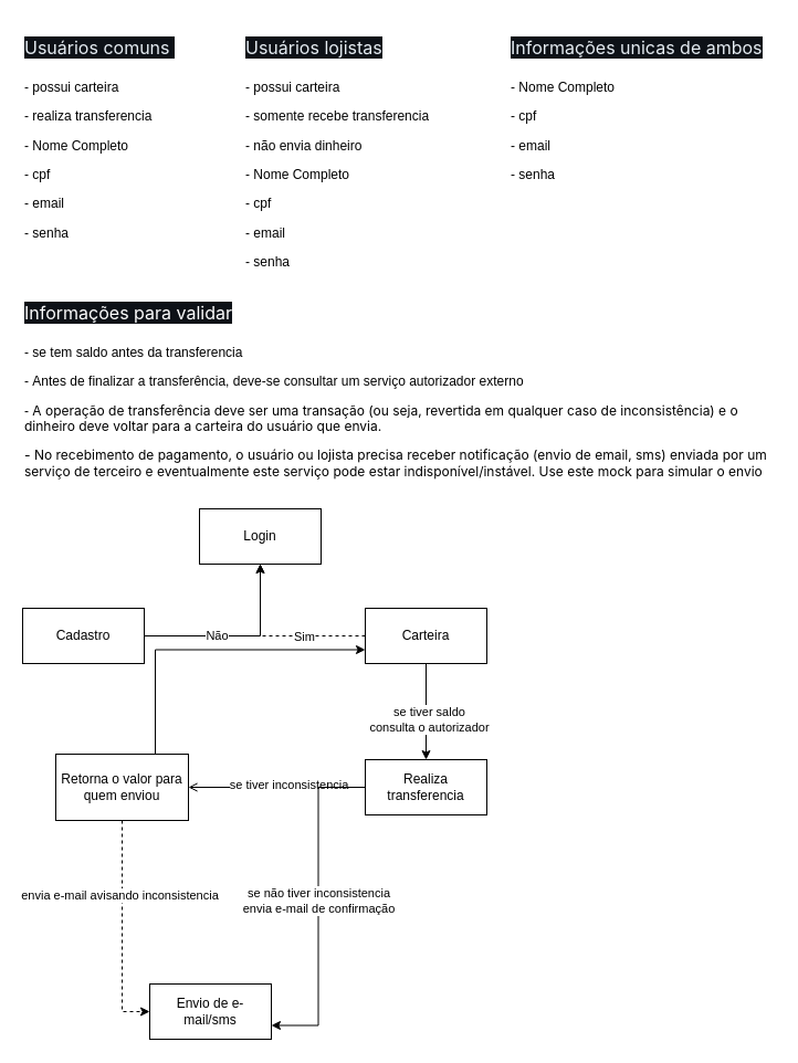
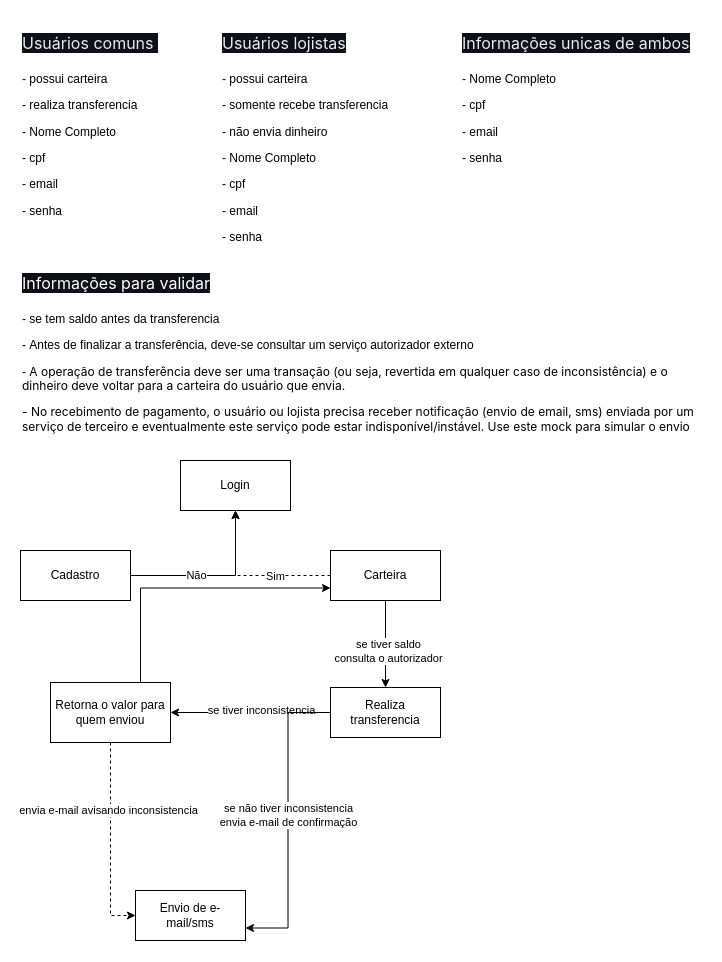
- <mxCell id="16" value="" style="edgeStyle=orthogonalEdgeStyle;rounded=0;orthogonalLoop=1;jettySize=auto;html=1;endArrow=open;" edge="1" parent="1" source="20" target="24"><mxGeometry relative="1" as="geometry" /></mxCell>
+ <mxCell id="16" value="" style="edgeStyle=orthogonalEdgeStyle;rounded=0;orthogonalLoop=1;jettySize=auto;html=1;" edge="1" parent="1" source="20" target="24"><mxGeometry relative="1" as="geometry" /></mxCell>
